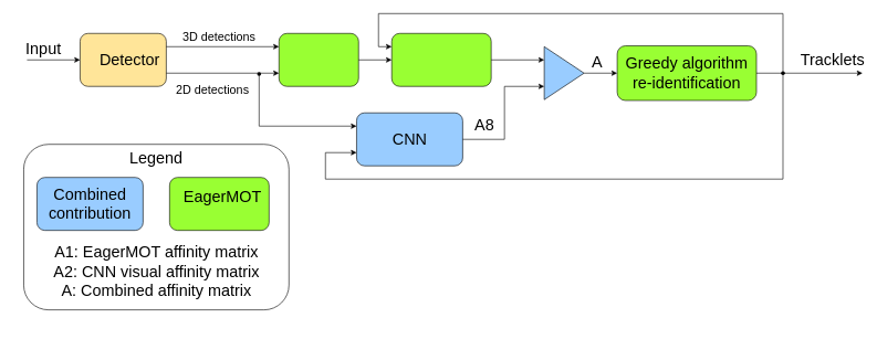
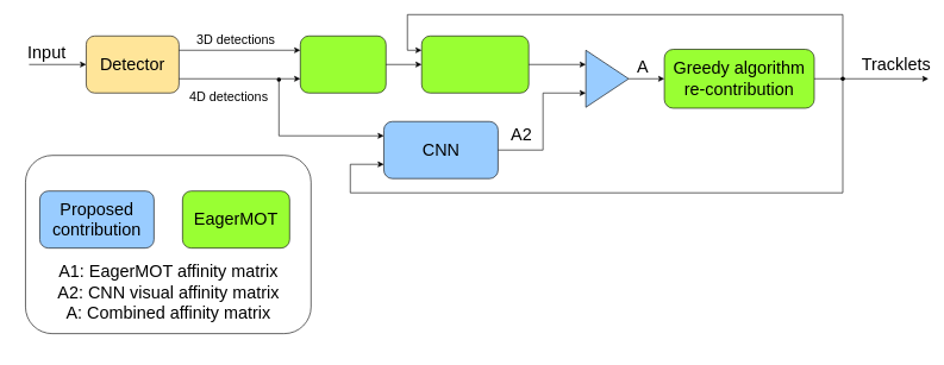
- <mxCell id="3" value="&lt;font style=&quot;font-size: 24px;&quot;&gt;Detector&lt;/font&gt;" style="text;html=1;strokeColor=none;fillColor=none;align=center;verticalAlign=middle;whiteSpace=wrap;rounded=0;" vertex="1" parent="1"><mxGeometry x="150" y="67.5" width="90" height="45" as="geometry" /></mxCell>
+ <mxCell id="3" value="&lt;font style=&quot;font-size: 24px;&quot;&gt;Detector&lt;/font&gt;" style="text;html=1;strokeColor=none;fillColor=none;align=center;verticalAlign=middle;whiteSpace=wrap;rounded=0;" vertex="1" parent="1"><mxGeometry x="140" y="67.5" width="90" height="45" as="geometry" /></mxCell>
- <mxCell id="25" value="&lt;font style=&quot;font-size: 24px;&quot;&gt;Greedy algorithm re-identification&lt;/font&gt;" style="text;html=1;strokeColor=none;fillColor=none;align=center;verticalAlign=middle;whiteSpace=wrap;rounded=0;" vertex="1" parent="1"><mxGeometry x="940" y="50" width="190" height="120" as="geometry" /></mxCell>
+ <mxCell id="25" value="&lt;font style=&quot;font-size: 24px;&quot;&gt;Greedy algorithm re-contribution&lt;/font&gt;" style="text;html=1;strokeColor=none;fillColor=none;align=center;verticalAlign=middle;whiteSpace=wrap;rounded=0;" vertex="1" parent="1"><mxGeometry x="940" y="50" width="190" height="120" as="geometry" /></mxCell>
- <mxCell id="4" value="&lt;font style=&quot;font-size: 18px;&quot;&gt;2D detections&lt;/font&gt;" style="text;html=1;strokeColor=none;fillColor=none;align=center;verticalAlign=middle;whiteSpace=wrap;rounded=0;" vertex="1" parent="1"><mxGeometry x="260" y="120" width="120" height="30" as="geometry" /></mxCell>
+ <mxCell id="4" value="&lt;font style=&quot;font-size: 18px;&quot;&gt;4D detections&lt;/font&gt;" style="text;html=1;strokeColor=none;fillColor=none;align=center;verticalAlign=middle;whiteSpace=wrap;rounded=0;" vertex="1" parent="1"><mxGeometry x="260" y="120" width="120" height="30" as="geometry" /></mxCell>
- <mxCell id="34" value="&lt;span style=&quot;font-size: 24px;&quot;&gt;A8&lt;/span&gt;" style="text;html=1;strokeColor=none;fillColor=none;align=center;verticalAlign=middle;whiteSpace=wrap;rounded=0;" vertex="1" parent="1"><mxGeometry x="700" y="160" width="60" height="57.5" as="geometry" /></mxCell>
+ <mxCell id="34" value="&lt;span style=&quot;font-size: 24px;&quot;&gt;A2&lt;/span&gt;" style="text;html=1;strokeColor=none;fillColor=none;align=center;verticalAlign=middle;whiteSpace=wrap;rounded=0;" vertex="1" parent="1"><mxGeometry x="700" y="160" width="60" height="57.5" as="geometry" /></mxCell>
- <mxCell id="41" value="&lt;font style=&quot;font-size: 24px;&quot;&gt;Legend&lt;/font&gt;" style="text;html=1;strokeColor=none;fillColor=none;align=center;verticalAlign=middle;whiteSpace=wrap;rounded=0;" vertex="1" parent="1"><mxGeometry x="175" y="217.5" width="120" height="40" as="geometry" /></mxCell>
- <mxCell id="38" value="&lt;font style=&quot;font-size: 24px;&quot;&gt;EagerMOT&lt;/font&gt;" style="text;html=1;strokeColor=none;fillColor=none;align=center;verticalAlign=middle;whiteSpace=wrap;rounded=0;" vertex="1" parent="1"><mxGeometry x="270" y="275" width="130" height="45" as="geometry" /></mxCell>
+ <mxCell id="38" value="&lt;font style=&quot;font-size: 24px;&quot;&gt;EagerMOT&lt;/font&gt;" style="text;html=1;strokeColor=none;fillColor=none;align=center;verticalAlign=middle;whiteSpace=wrap;rounded=0;" vertex="1" parent="1"><mxGeometry x="265" y="285" width="130" height="45" as="geometry" /></mxCell>
- <mxCell id="40" value="&lt;font style=&quot;font-size: 24px;&quot;&gt;Combined contribution&lt;/font&gt;" style="text;html=1;strokeColor=none;fillColor=none;align=center;verticalAlign=middle;whiteSpace=wrap;rounded=0;" vertex="1" parent="1"><mxGeometry x="90" y="285" width="90" height="45" as="geometry" /></mxCell>
+ <mxCell id="40" value="&lt;font style=&quot;font-size: 24px;&quot;&gt;Proposed contribution&lt;/font&gt;" style="text;html=1;strokeColor=none;fillColor=none;align=center;verticalAlign=middle;whiteSpace=wrap;rounded=0;" vertex="1" parent="1"><mxGeometry x="90" y="285" width="90" height="45" as="geometry" /></mxCell>
